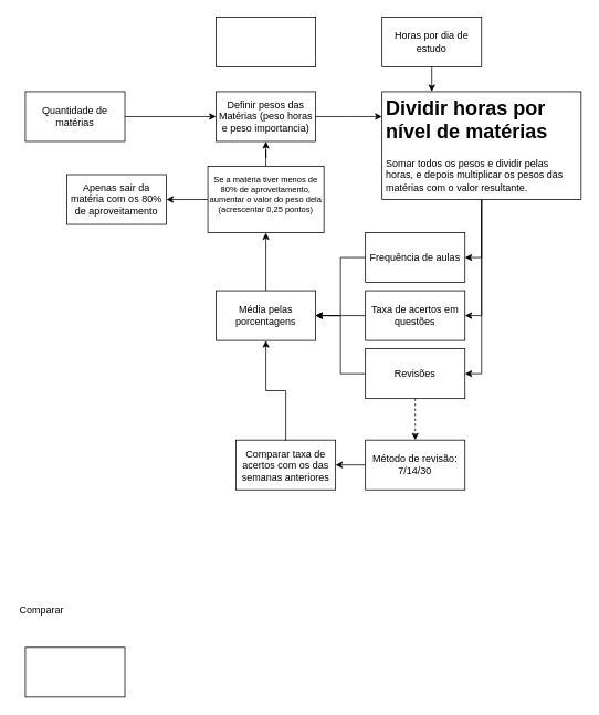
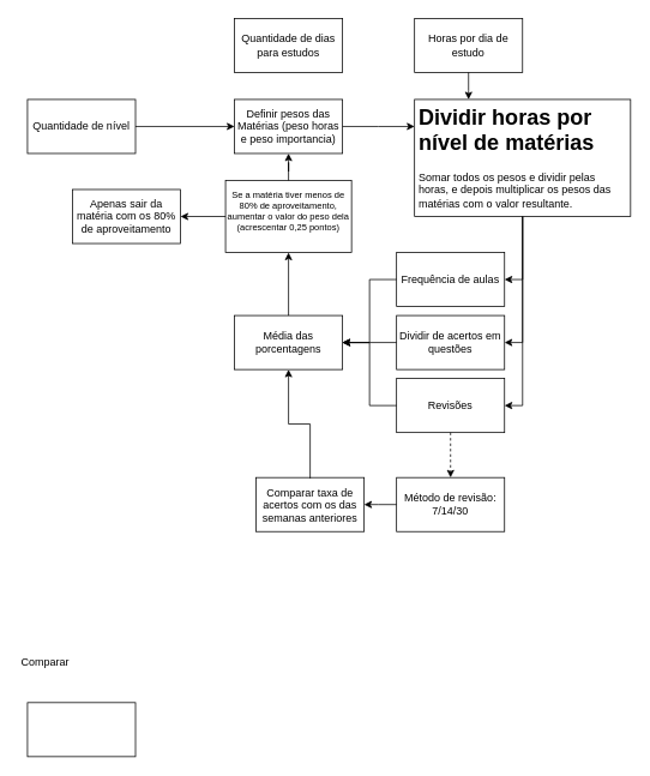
+ <mxCell id="9" value="Quantidade de dias para estudos" style="text;html=1;strokeColor=none;fillColor=none;align=center;verticalAlign=middle;whiteSpace=wrap;rounded=0;" parent="1" vertex="1"><mxGeometry x="260" y="20" width="120" height="60" as="geometry" /></mxCell>
- <mxCell id="4" value="Quantidade de matérias" style="text;html=1;strokeColor=none;fillColor=none;align=center;verticalAlign=middle;whiteSpace=wrap;rounded=0;" parent="1" vertex="1"><mxGeometry x="30" y="110" width="120" height="60" as="geometry" /></mxCell>
+ <mxCell id="4" value="Quantidade de nível" style="text;html=1;strokeColor=none;fillColor=none;align=center;verticalAlign=middle;whiteSpace=wrap;rounded=0;" parent="1" vertex="1"><mxGeometry x="30" y="110" width="120" height="60" as="geometry" /></mxCell>
- <mxCell id="34" value="Média pelas porcentagens" style="text;html=1;strokeColor=none;fillColor=none;align=center;verticalAlign=middle;whiteSpace=wrap;rounded=0;" vertex="1" parent="1"><mxGeometry x="260" y="350" width="120" height="60" as="geometry" /></mxCell>
+ <mxCell id="34" value="Média das porcentagens" style="text;html=1;strokeColor=none;fillColor=none;align=center;verticalAlign=middle;whiteSpace=wrap;rounded=0;" vertex="1" parent="1"><mxGeometry x="260" y="350" width="120" height="60" as="geometry" /></mxCell>
- <mxCell id="28" value="Taxa de acertos em questões" style="text;html=1;strokeColor=none;fillColor=none;align=center;verticalAlign=middle;whiteSpace=wrap;rounded=0;" vertex="1" parent="1"><mxGeometry x="440" y="350" width="120" height="60" as="geometry" /></mxCell>
+ <mxCell id="28" value="Dividir de acertos em questões" style="text;html=1;strokeColor=none;fillColor=none;align=center;verticalAlign=middle;whiteSpace=wrap;rounded=0;" vertex="1" parent="1"><mxGeometry x="440" y="350" width="120" height="60" as="geometry" /></mxCell>
